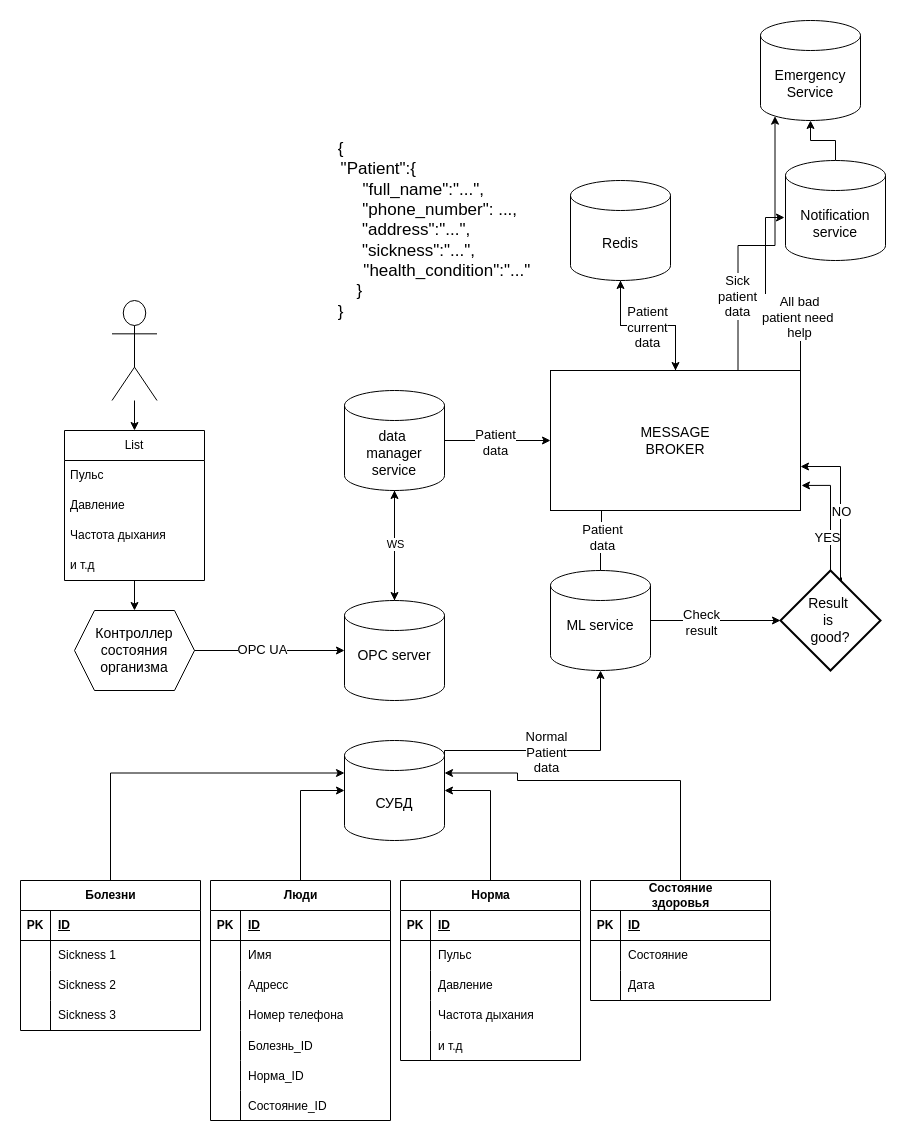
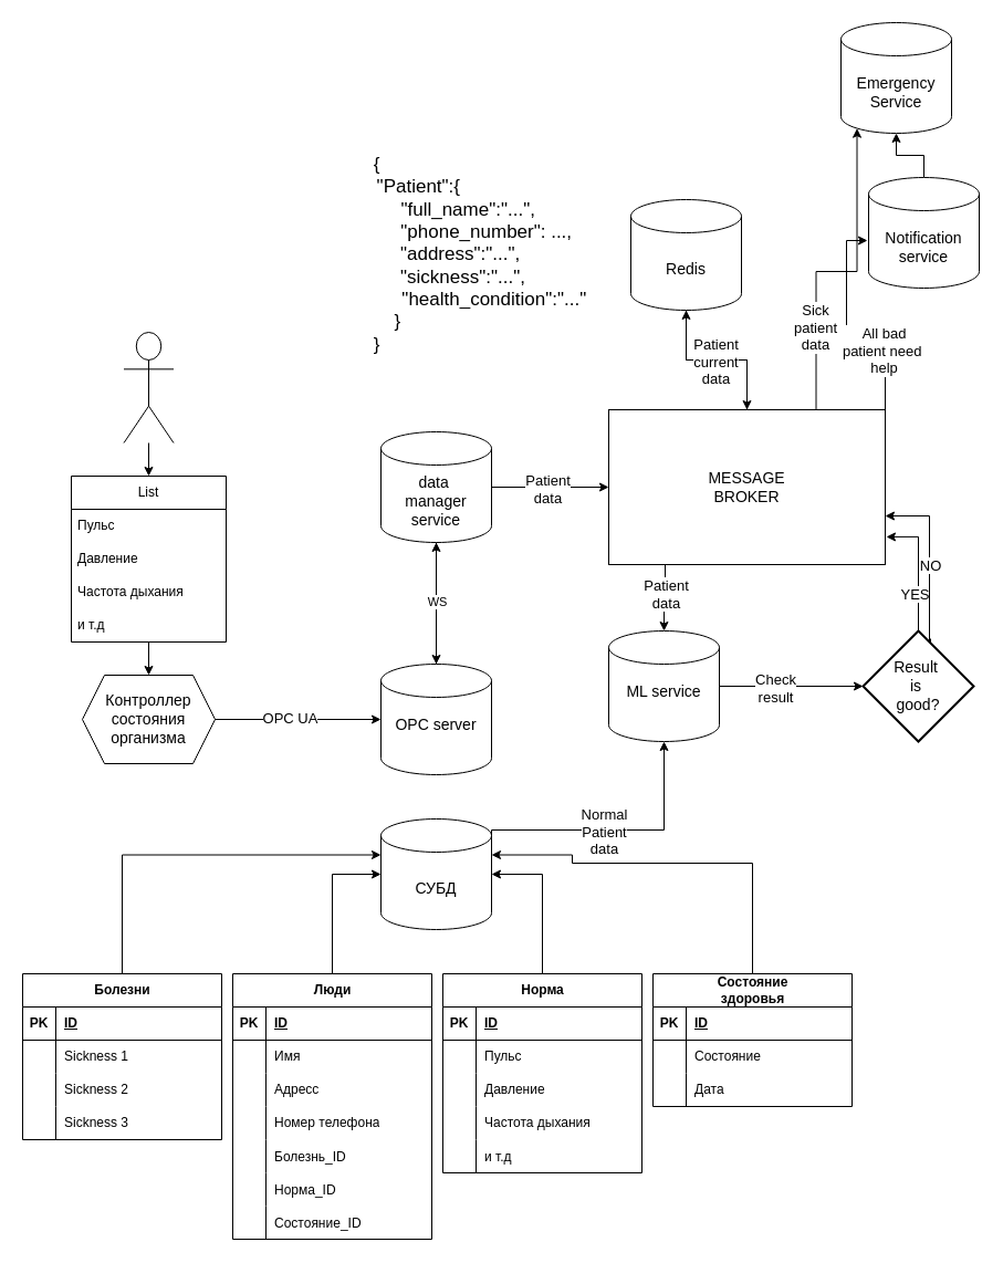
- <mxCell id="21" value="" style="edgeStyle=orthogonalEdgeStyle;rounded=0;orthogonalLoop=1;jettySize=auto;html=1;exitX=0.204;exitY=1;exitDx=0;exitDy=0;exitPerimeter=0;endArrow=none;" edge="1" parent="1" source="23" target="8"><mxGeometry relative="1" as="geometry" /></mxCell>
+ <mxCell id="21" value="" style="edgeStyle=orthogonalEdgeStyle;rounded=0;orthogonalLoop=1;jettySize=auto;html=1;exitX=0.204;exitY=1;exitDx=0;exitDy=0;exitPerimeter=0;" edge="1" parent="1" source="23" target="8"><mxGeometry relative="1" as="geometry" /></mxCell>
